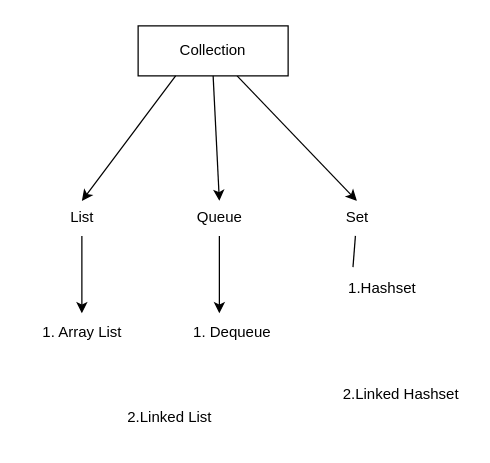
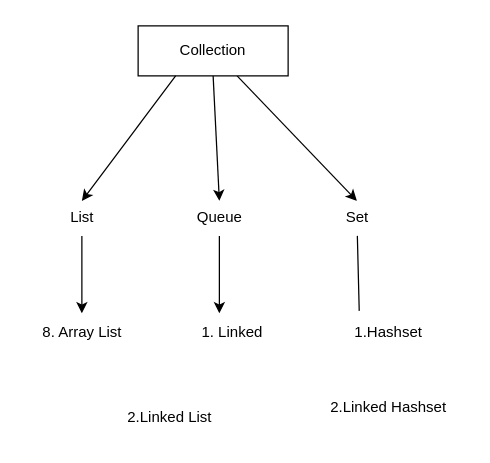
- <mxCell id="14" value="1.Hashset" style="text;html=1;align=center;verticalAlign=middle;resizable=0;points=[];autosize=1;strokeColor=none;fillColor=none;" vertex="1" parent="1"><mxGeometry x="265" y="215" width="80" height="30" as="geometry" /></mxCell>
+ <mxCell id="14" value="1.Hashset" style="text;html=1;align=center;verticalAlign=middle;resizable=0;points=[];autosize=1;strokeColor=none;fillColor=none;" vertex="1" parent="1"><mxGeometry x="270" y="250" width="80" height="30" as="geometry" /></mxCell>
- <mxCell id="11" value="1. Array List" style="text;html=1;align=center;verticalAlign=middle;resizable=0;points=[];autosize=1;strokeColor=none;fillColor=none;" vertex="1" parent="1"><mxGeometry x="20" y="250" width="90" height="30" as="geometry" /></mxCell>
+ <mxCell id="11" value="8. Array List" style="text;html=1;align=center;verticalAlign=middle;resizable=0;points=[];autosize=1;strokeColor=none;fillColor=none;" vertex="1" parent="1"><mxGeometry x="20" y="250" width="90" height="30" as="geometry" /></mxCell>
- <mxCell id="13" value="1. Dequeue" style="text;html=1;align=center;verticalAlign=middle;resizable=0;points=[];autosize=1;strokeColor=none;fillColor=none;" vertex="1" parent="1"><mxGeometry x="140" y="250" width="90" height="30" as="geometry" /></mxCell>
+ <mxCell id="13" value="1. Linked" style="text;html=1;align=center;verticalAlign=middle;resizable=0;points=[];autosize=1;strokeColor=none;fillColor=none;" vertex="1" parent="1"><mxGeometry x="140" y="250" width="90" height="30" as="geometry" /></mxCell>
- <mxCell id="12" value="2.Linked Hashset" style="text;html=1;align=center;verticalAlign=middle;resizable=0;points=[];autosize=1;strokeColor=none;fillColor=none;" vertex="1" parent="1"><mxGeometry x="260" y="300" width="120" height="30" as="geometry" /></mxCell>
+ <mxCell id="12" value="2.Linked Hashset" style="text;html=1;align=center;verticalAlign=middle;resizable=0;points=[];autosize=1;strokeColor=none;fillColor=none;" vertex="1" parent="1"><mxGeometry x="250" y="310" width="120" height="30" as="geometry" /></mxCell>
